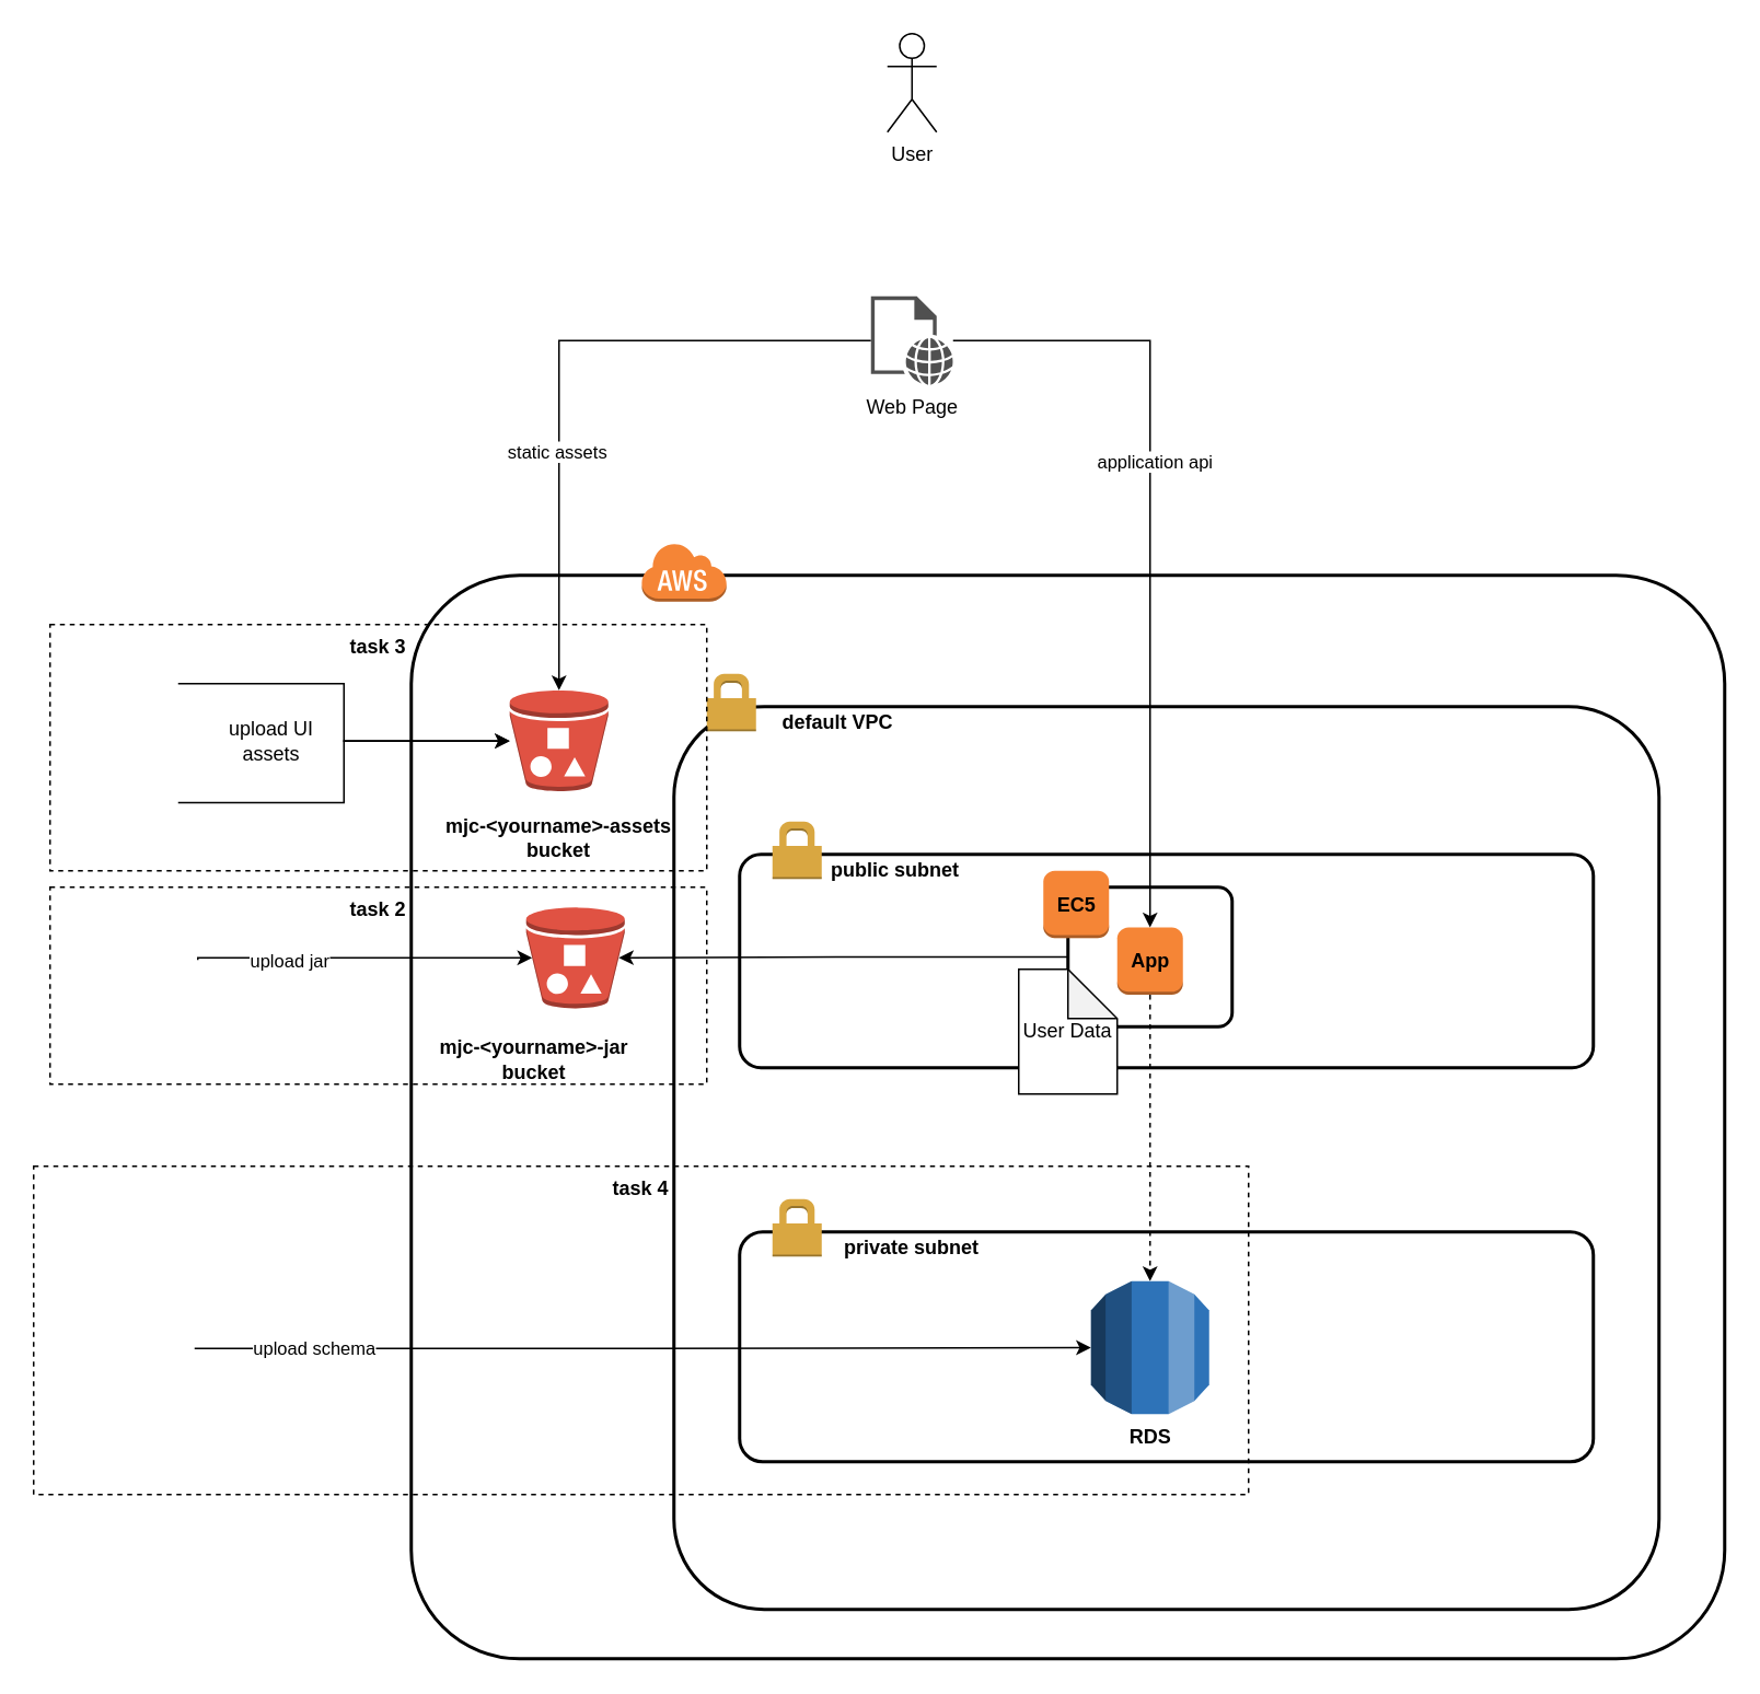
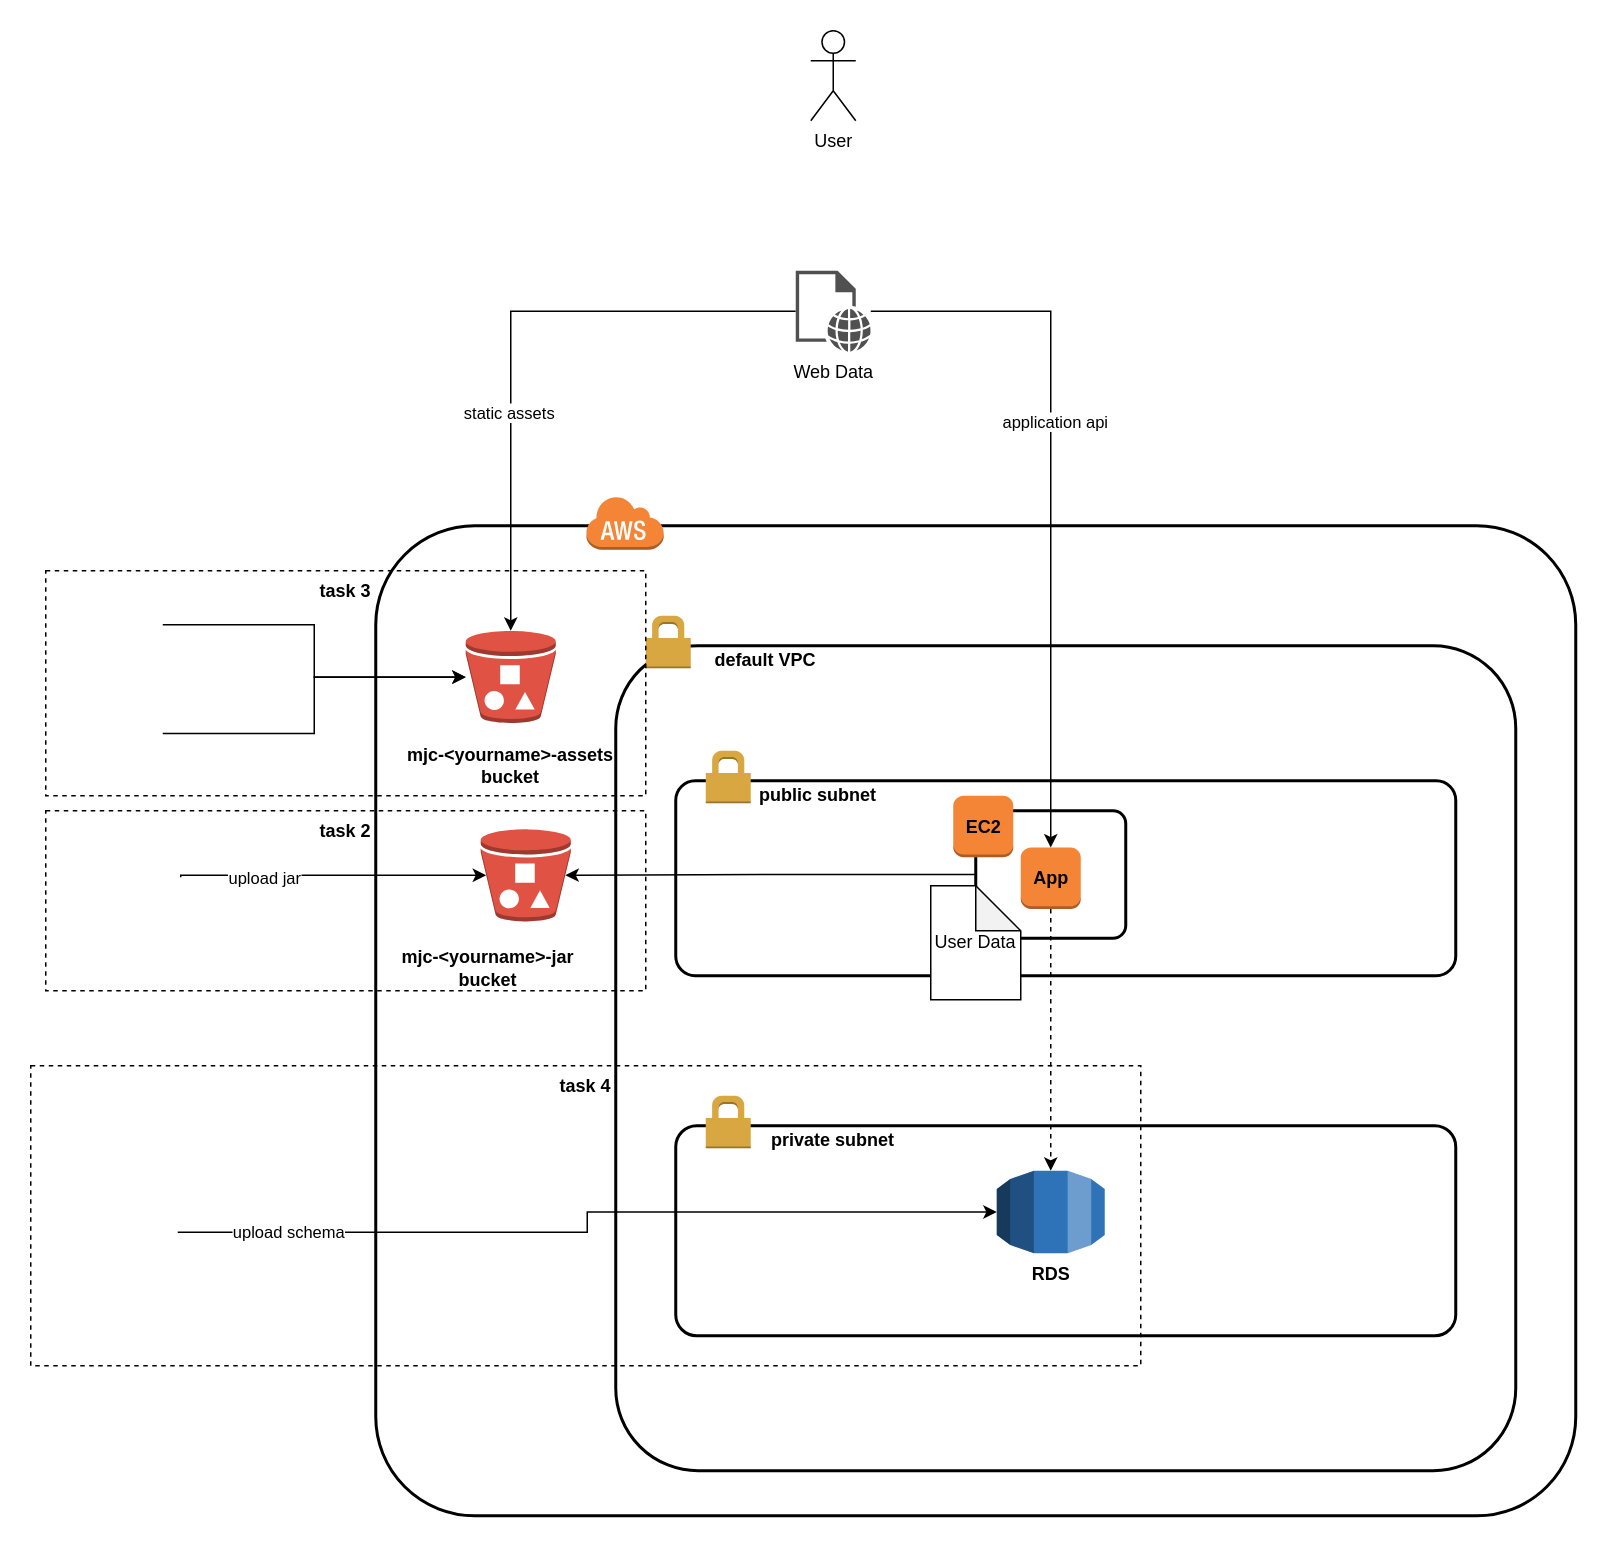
- <mxCell id="34" value="Web Page" style="pointerEvents=1;shadow=0;dashed=0;html=1;strokeColor=none;fillColor=#505050;labelPosition=center;verticalLabelPosition=bottom;verticalAlign=top;outlineConnect=0;align=center;shape=mxgraph.office.concepts.web_page;" parent="1" vertex="1"><mxGeometry x="530" y="180" width="50" height="54" as="geometry" /></mxCell>
+ <mxCell id="34" value="Web Data" style="pointerEvents=1;shadow=0;dashed=0;html=1;strokeColor=none;fillColor=#505050;labelPosition=center;verticalLabelPosition=bottom;verticalAlign=top;outlineConnect=0;align=center;shape=mxgraph.office.concepts.web_page;" parent="1" vertex="1"><mxGeometry x="530" y="180" width="50" height="54" as="geometry" /></mxCell>
- <mxCell id="40" value="upload UI assets" style="text;html=1;strokeColor=none;fillColor=none;align=center;verticalAlign=middle;whiteSpace=wrap;rounded=0;" parent="1" vertex="1"><mxGeometry x="130" y="441" width="70" height="20" as="geometry" /></mxCell>
- <mxCell id="12" value="&lt;b&gt;EC5&lt;/b&gt;" style="dashed=0;html=1;shape=mxgraph.aws3.instance;fillColor=#F58536;gradientColor=none;dashed=0;" parent="1" vertex="1"><mxGeometry x="635" y="530" width="40" height="41" as="geometry" /></mxCell>
+ <mxCell id="12" value="&lt;b&gt;EC2&lt;/b&gt;" style="dashed=0;html=1;shape=mxgraph.aws3.instance;fillColor=#F58536;gradientColor=none;dashed=0;" parent="1" vertex="1"><mxGeometry x="635" y="530" width="40" height="41" as="geometry" /></mxCell>
- <mxCell id="23" value="&lt;b&gt;RDS&lt;/b&gt;" style="outlineConnect=0;dashed=0;verticalLabelPosition=bottom;verticalAlign=top;align=center;html=1;shape=mxgraph.aws3.rds;fillColor=#2E73B8;gradientColor=none;" parent="1" vertex="1"><mxGeometry x="664" y="780" width="72" height="81" as="geometry" /></mxCell>
+ <mxCell id="23" value="&lt;b&gt;RDS&lt;/b&gt;" style="outlineConnect=0;dashed=0;verticalLabelPosition=bottom;verticalAlign=top;align=center;html=1;shape=mxgraph.aws3.rds;fillColor=#2E73B8;gradientColor=none;" parent="1" vertex="1"><mxGeometry x="664" y="780" width="72" height="55" as="geometry" /></mxCell>
